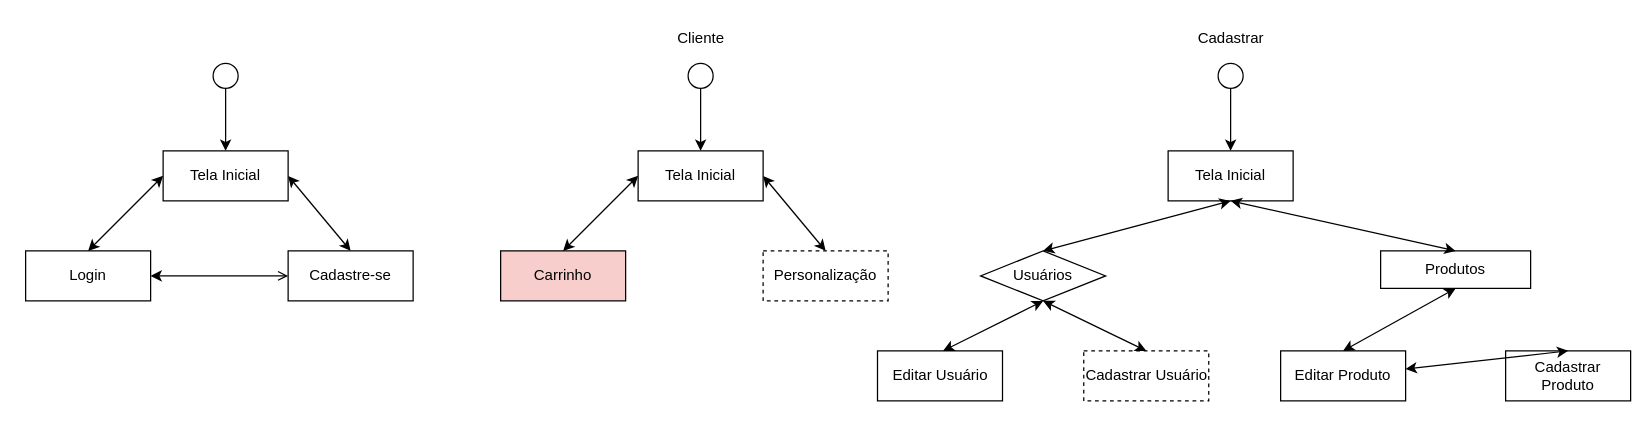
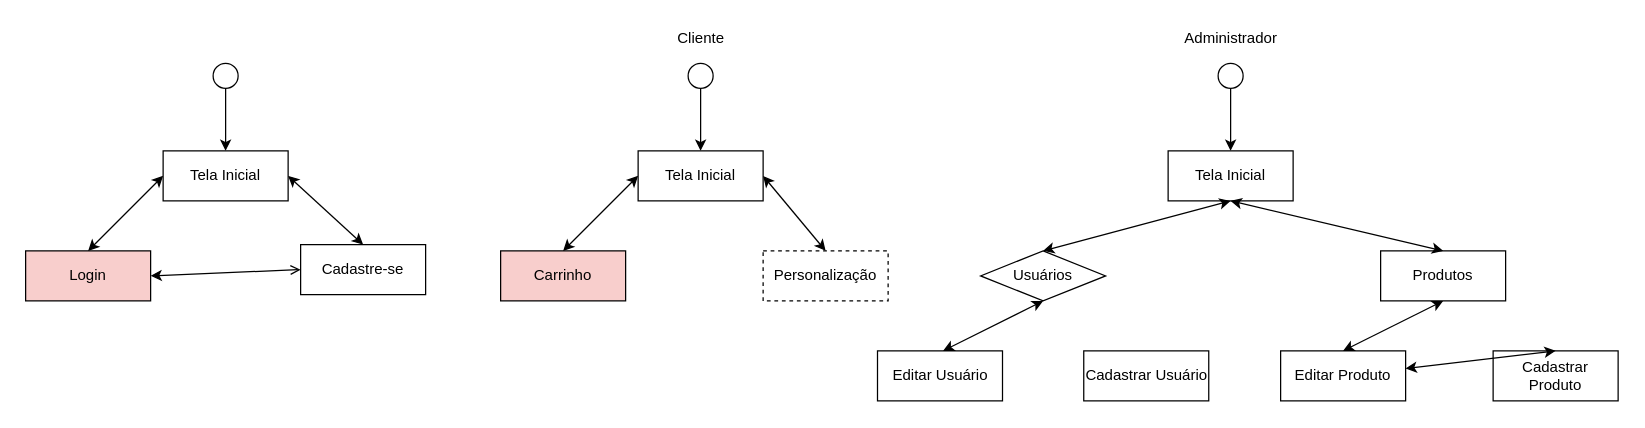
- <mxCell id="22" value="Cadastrar" style="text;html=1;align=center;verticalAlign=middle;resizable=0;points=[];autosize=1;strokeColor=none;" parent="1" vertex="1"><mxGeometry x="939" y="20" width="90" height="20" as="geometry" /></mxCell>
+ <mxCell id="22" value="Administrador" style="text;html=1;align=center;verticalAlign=middle;resizable=0;points=[];autosize=1;strokeColor=none;" parent="1" vertex="1"><mxGeometry x="939" y="20" width="90" height="20" as="geometry" /></mxCell>
- <mxCell id="21" value="Produtos" style="whiteSpace=wrap;html=1;align=center;" parent="1" vertex="1"><mxGeometry x="1104" y="200" width="120" height="30" as="geometry" /></mxCell>
+ <mxCell id="21" value="Produtos" style="whiteSpace=wrap;html=1;align=center;" parent="1" vertex="1"><mxGeometry x="1104" y="200" width="100" height="40" as="geometry" /></mxCell>
- <mxCell id="5" value="Login" style="whiteSpace=wrap;html=1;align=center;" parent="1" vertex="1"><mxGeometry x="20" y="200" width="100" height="40" as="geometry" /></mxCell>
+ <mxCell id="5" value="Login" style="whiteSpace=wrap;html=1;align=center;fillColor=#f8cecc;" parent="1" vertex="1"><mxGeometry x="20" y="200" width="100" height="40" as="geometry" /></mxCell>
- <mxCell id="6" value="Cadastre-se" style="whiteSpace=wrap;html=1;align=center;" parent="1" vertex="1"><mxGeometry x="230" y="200" width="100" height="40" as="geometry" /></mxCell>
+ <mxCell id="6" value="Cadastre-se" style="whiteSpace=wrap;html=1;align=center;" parent="1" vertex="1"><mxGeometry x="240" y="195" width="100" height="40" as="geometry" /></mxCell>
- <mxCell id="33" value="" style="endArrow=classic;startArrow=classic;html=1;exitX=0.5;exitY=0;exitDx=0;exitDy=0;entryX=0.5;entryY=1;entryDx=0;entryDy=0;" parent="1" source="31" target="28" edge="1"><mxGeometry width="50" height="50" relative="1" as="geometry"><mxPoint x="1084" y="290" as="sourcePoint" /><mxPoint x="1164" y="250" as="targetPoint" /></mxGeometry></mxCell>
- <mxCell id="31" value="Cadastrar Usuário" style="whiteSpace=wrap;html=1;align=center;dashed=1;" parent="1" vertex="1"><mxGeometry x="866.5" y="280" width="100" height="40" as="geometry" /></mxCell>
+ <mxCell id="31" value="Cadastrar Usuário" style="whiteSpace=wrap;html=1;align=center;" parent="1" vertex="1"><mxGeometry x="866.5" y="280" width="100" height="40" as="geometry" /></mxCell>
- <mxCell id="25" value="Cadastrar Produto" style="whiteSpace=wrap;html=1;align=center;" parent="1" vertex="1"><mxGeometry x="1204" y="280" width="100" height="40" as="geometry" /></mxCell>
+ <mxCell id="25" value="Cadastrar Produto" style="whiteSpace=wrap;html=1;align=center;" parent="1" vertex="1"><mxGeometry x="1194" y="280" width="100" height="40" as="geometry" /></mxCell>
